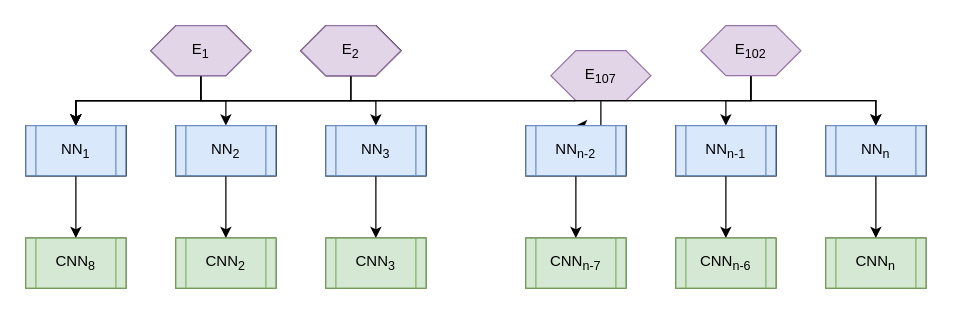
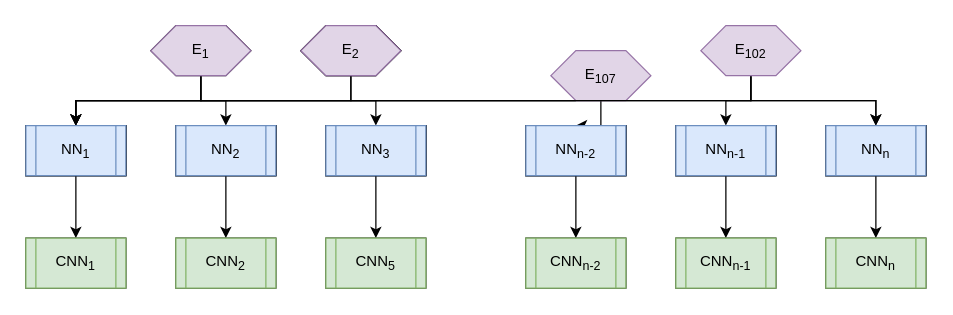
- <mxCell id="55" value="CNN&lt;sub&gt;8&lt;/sub&gt;" style="shape=process;whiteSpace=wrap;html=1;backgroundOutline=1;fillColor=#d5e8d4;strokeColor=#82b366;" vertex="1" parent="1"><mxGeometry x="20" y="190" width="80" height="40" as="geometry" /></mxCell>
+ <mxCell id="55" value="CNN&lt;sub&gt;1&lt;/sub&gt;" style="shape=process;whiteSpace=wrap;html=1;backgroundOutline=1;fillColor=#d5e8d4;strokeColor=#82b366;" vertex="1" parent="1"><mxGeometry x="20" y="190" width="80" height="40" as="geometry" /></mxCell>
- <mxCell id="57" value="CNN&lt;sub&gt;3&lt;/sub&gt;" style="shape=process;whiteSpace=wrap;html=1;backgroundOutline=1;fillColor=#d5e8d4;strokeColor=#82b366;" vertex="1" parent="1"><mxGeometry x="260" y="190" width="80" height="40" as="geometry" /></mxCell>
+ <mxCell id="57" value="CNN&lt;sub&gt;5&lt;/sub&gt;" style="shape=process;whiteSpace=wrap;html=1;backgroundOutline=1;fillColor=#d5e8d4;strokeColor=#82b366;" vertex="1" parent="1"><mxGeometry x="260" y="190" width="80" height="40" as="geometry" /></mxCell>
- <mxCell id="59" value="CNN&lt;sub&gt;n-7&lt;/sub&gt;" style="shape=process;whiteSpace=wrap;html=1;backgroundOutline=1;fillColor=#d5e8d4;strokeColor=#82b366;" vertex="1" parent="1"><mxGeometry x="420" y="190" width="80" height="40" as="geometry" /></mxCell>
+ <mxCell id="59" value="CNN&lt;sub&gt;n-2&lt;/sub&gt;" style="shape=process;whiteSpace=wrap;html=1;backgroundOutline=1;fillColor=#d5e8d4;strokeColor=#82b366;" vertex="1" parent="1"><mxGeometry x="420" y="190" width="80" height="40" as="geometry" /></mxCell>
- <mxCell id="60" value="CNN&lt;sub&gt;n-6&lt;/sub&gt;" style="shape=process;whiteSpace=wrap;html=1;backgroundOutline=1;fillColor=#d5e8d4;strokeColor=#82b366;" vertex="1" parent="1"><mxGeometry x="540" y="190" width="80" height="40" as="geometry" /></mxCell>
+ <mxCell id="60" value="CNN&lt;sub&gt;n-1&lt;/sub&gt;" style="shape=process;whiteSpace=wrap;html=1;backgroundOutline=1;fillColor=#d5e8d4;strokeColor=#82b366;" vertex="1" parent="1"><mxGeometry x="540" y="190" width="80" height="40" as="geometry" /></mxCell>
